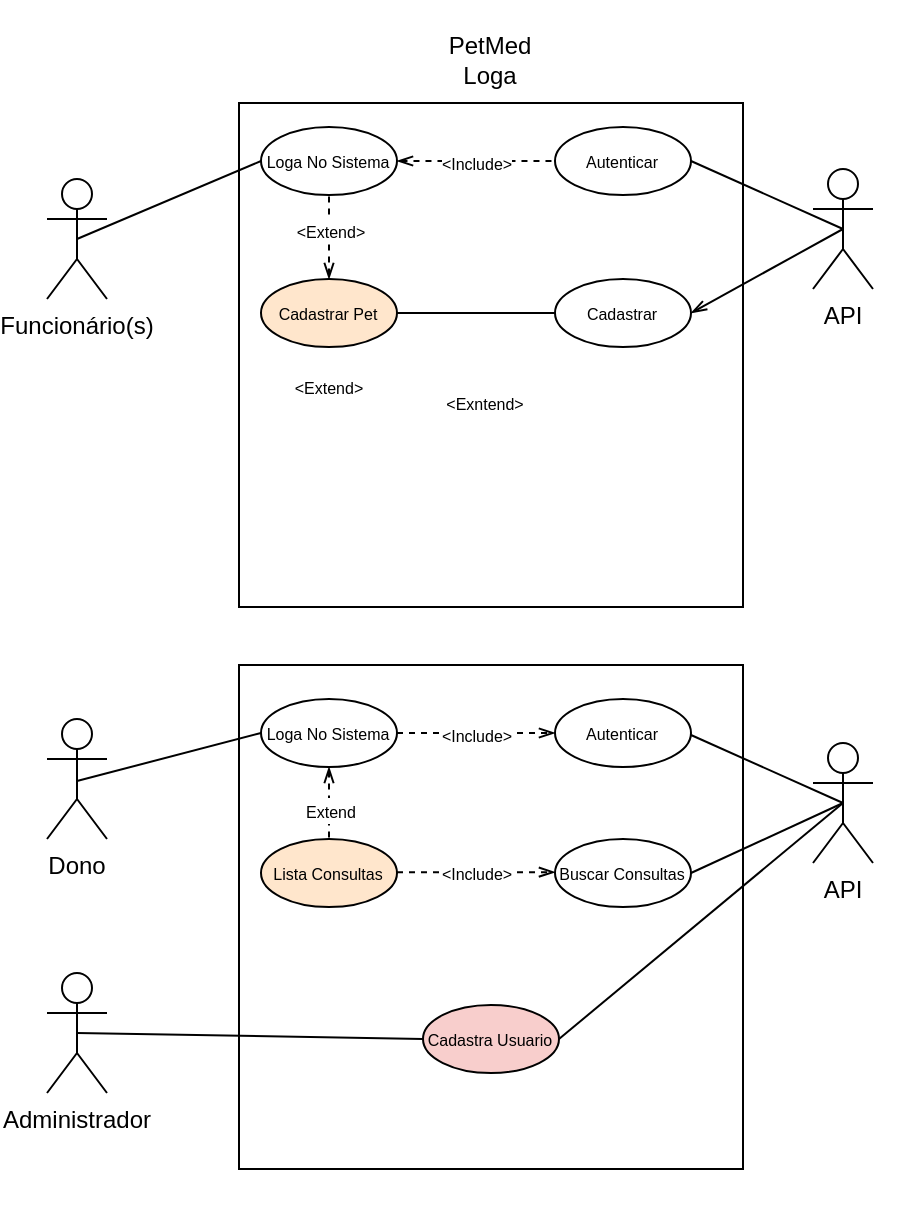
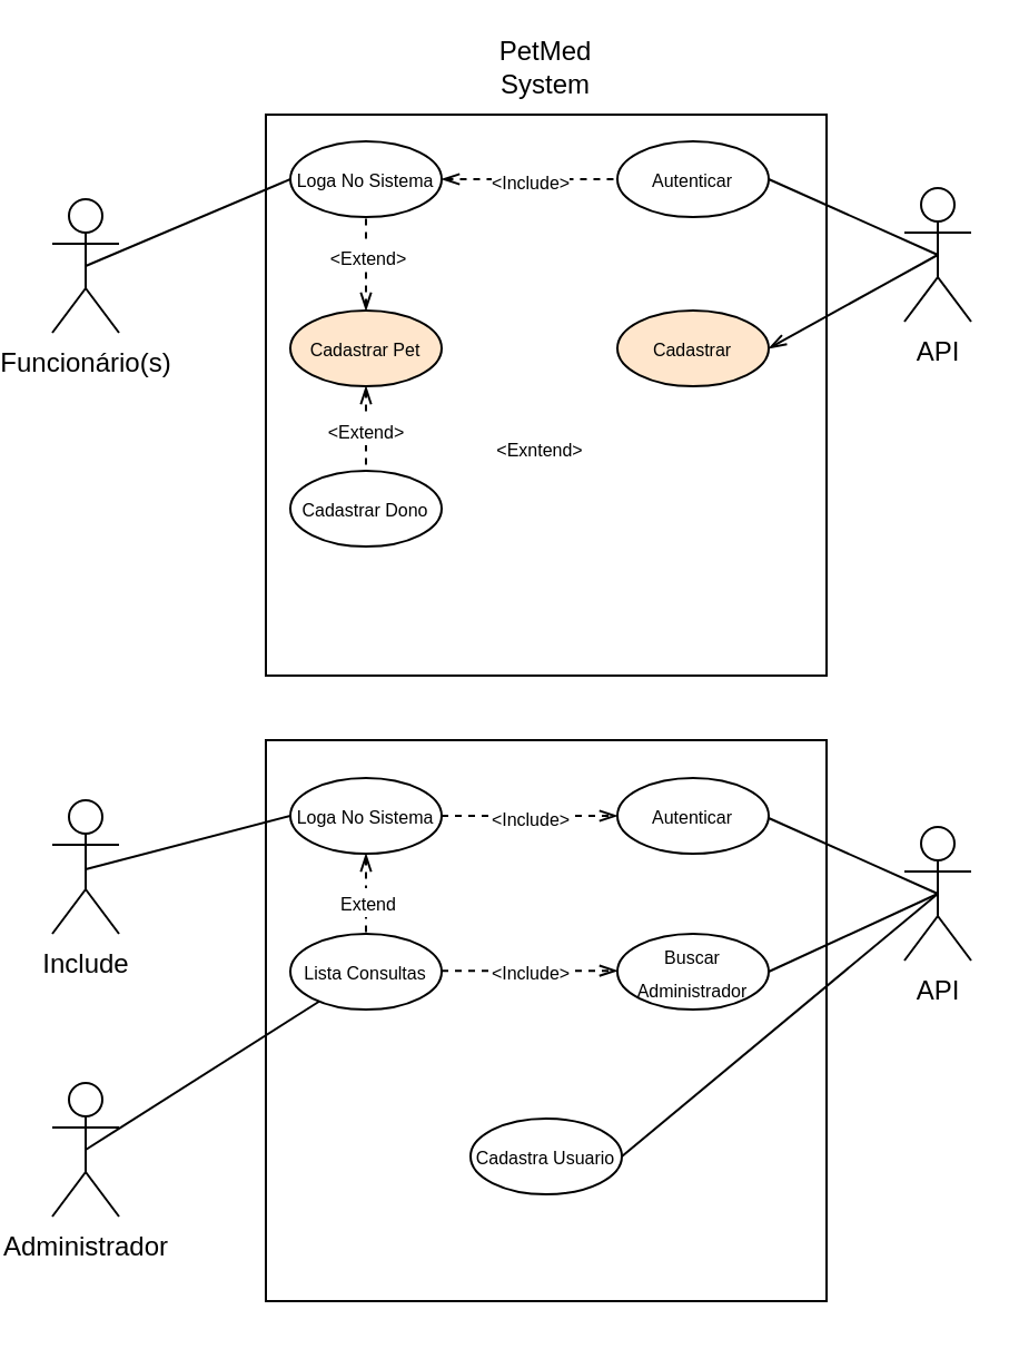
- <mxCell id="9" value="PetMed Loga" style="text;html=1;strokeColor=none;fillColor=none;align=center;verticalAlign=middle;whiteSpace=wrap;rounded=0;" vertex="1" parent="1"><mxGeometry x="222" y="20" width="40" height="20" as="geometry" /></mxCell>
+ <mxCell id="9" value="PetMed System" style="text;html=1;strokeColor=none;fillColor=none;align=center;verticalAlign=middle;whiteSpace=wrap;rounded=0;" vertex="1" parent="1"><mxGeometry x="222" y="20" width="40" height="20" as="geometry" /></mxCell>
- <mxCell id="16" style="edgeStyle=none;rounded=0;orthogonalLoop=1;jettySize=auto;html=1;exitX=1;exitY=0.5;exitDx=0;exitDy=0;entryX=0;entryY=0.5;entryDx=0;entryDy=0;startArrow=none;startFill=0;endArrow=none;endFill=0;" edge="1" parent="1" source="17" target="21"><mxGeometry relative="1" as="geometry" /></mxCell>
- <mxCell id="21" value="&lt;span style=&quot;font-size: 8px&quot;&gt;Cadastrar&lt;/span&gt;" style="ellipse;whiteSpace=wrap;html=1;" vertex="1" parent="1"><mxGeometry x="274" y="139" width="68" height="34" as="geometry" /></mxCell>
+ <mxCell id="21" value="&lt;span style=&quot;font-size: 8px&quot;&gt;Cadastrar&lt;/span&gt;" style="ellipse;whiteSpace=wrap;html=1;fillColor=#ffe6cc;" vertex="1" parent="1"><mxGeometry x="274" y="139" width="68" height="34" as="geometry" /></mxCell>
+ <mxCell id="15" style="edgeStyle=none;rounded=0;orthogonalLoop=1;jettySize=auto;html=1;exitX=0.5;exitY=1;exitDx=0;exitDy=0;dashed=1;startArrow=openThin;startFill=0;endArrow=none;endFill=0;" edge="1" parent="1" source="17" target="18"><mxGeometry relative="1" as="geometry" /></mxCell>
+ <mxCell id="18" value="&lt;span style=&quot;font-size: 8px&quot;&gt;Cadastrar Dono&lt;/span&gt;" style="ellipse;whiteSpace=wrap;html=1;" vertex="1" parent="1"><mxGeometry x="127" y="211" width="68" height="34" as="geometry" /></mxCell>
- <mxCell id="22" value="Dono" style="shape=umlActor;verticalLabelPosition=bottom;verticalAlign=top;html=1;outlineConnect=0;" vertex="1" parent="1"><mxGeometry x="20" y="359" width="30" height="60" as="geometry" /></mxCell>
+ <mxCell id="22" value="Include" style="shape=umlActor;verticalLabelPosition=bottom;verticalAlign=top;html=1;outlineConnect=0;" vertex="1" parent="1"><mxGeometry x="20" y="359" width="30" height="60" as="geometry" /></mxCell>
- <mxCell id="32" value="&lt;span style=&quot;font-size: 8px&quot;&gt;Lista Consultas&lt;/span&gt;" style="ellipse;whiteSpace=wrap;html=1;fillColor=#ffe6cc;" vertex="1" parent="1"><mxGeometry x="127" y="419" width="68" height="34" as="geometry" /></mxCell>
+ <mxCell id="32" value="&lt;span style=&quot;font-size: 8px&quot;&gt;Lista Consultas&lt;/span&gt;" style="ellipse;whiteSpace=wrap;html=1;" vertex="1" parent="1"><mxGeometry x="127" y="419" width="68" height="34" as="geometry" /></mxCell>
- <mxCell id="36" value="&lt;span style=&quot;font-size: 8px&quot;&gt;Buscar Consultas&lt;/span&gt;" style="ellipse;whiteSpace=wrap;html=1;" vertex="1" parent="1"><mxGeometry x="274" y="419" width="68" height="34" as="geometry" /></mxCell>
+ <mxCell id="36" value="&lt;span style=&quot;font-size: 8px&quot;&gt;Buscar Administrador&lt;/span&gt;" style="ellipse;whiteSpace=wrap;html=1;" vertex="1" parent="1"><mxGeometry x="274" y="419" width="68" height="34" as="geometry" /></mxCell>
- <mxCell id="39" style="edgeStyle=none;rounded=0;orthogonalLoop=1;jettySize=auto;html=1;exitX=0.5;exitY=0.5;exitDx=0;exitDy=0;exitPerimeter=0;entryX=0;entryY=0.5;entryDx=0;entryDy=0;startArrow=none;startFill=0;endArrow=none;endFill=0;" edge="1" parent="1" source="40" target="42"><mxGeometry relative="1" as="geometry" /></mxCell>
+ <mxCell id="39" style="edgeStyle=none;rounded=0;orthogonalLoop=1;jettySize=auto;html=1;exitX=0.5;exitY=0.5;exitDx=0;exitDy=0;exitPerimeter=0;startArrow=none;startFill=0;endArrow=none;endFill=0;" edge="1" parent="1" source="40" target="32"><mxGeometry relative="1" as="geometry" /></mxCell>
- <mxCell id="42" value="&lt;span style=&quot;font-size: 8px&quot;&gt;Cadastra Usuario&lt;/span&gt;" style="ellipse;whiteSpace=wrap;html=1;fillColor=#f8cecc;" vertex="1" parent="1"><mxGeometry x="208" y="502" width="68" height="34" as="geometry" /></mxCell>
+ <mxCell id="42" value="&lt;span style=&quot;font-size: 8px&quot;&gt;Cadastra Usuario&lt;/span&gt;" style="ellipse;whiteSpace=wrap;html=1;" vertex="1" parent="1"><mxGeometry x="208" y="502" width="68" height="34" as="geometry" /></mxCell>
